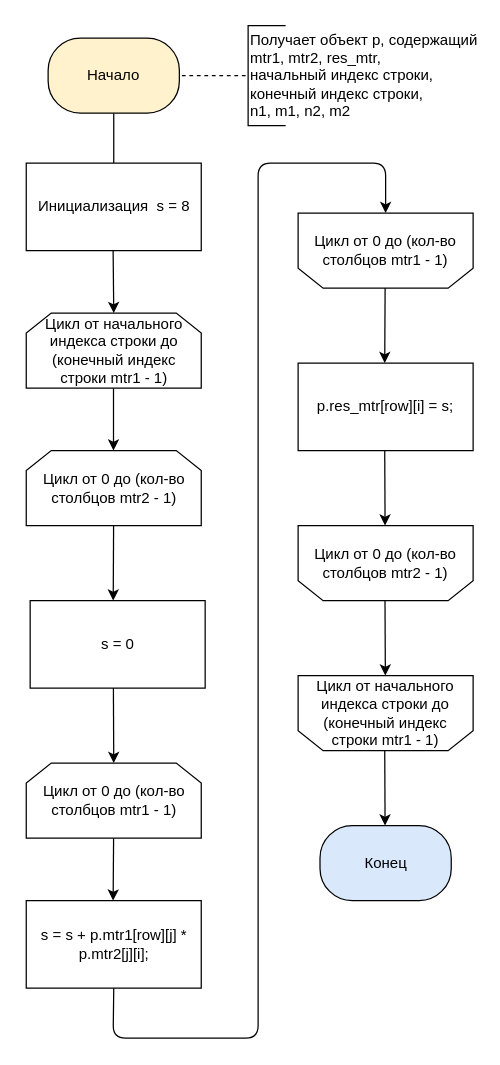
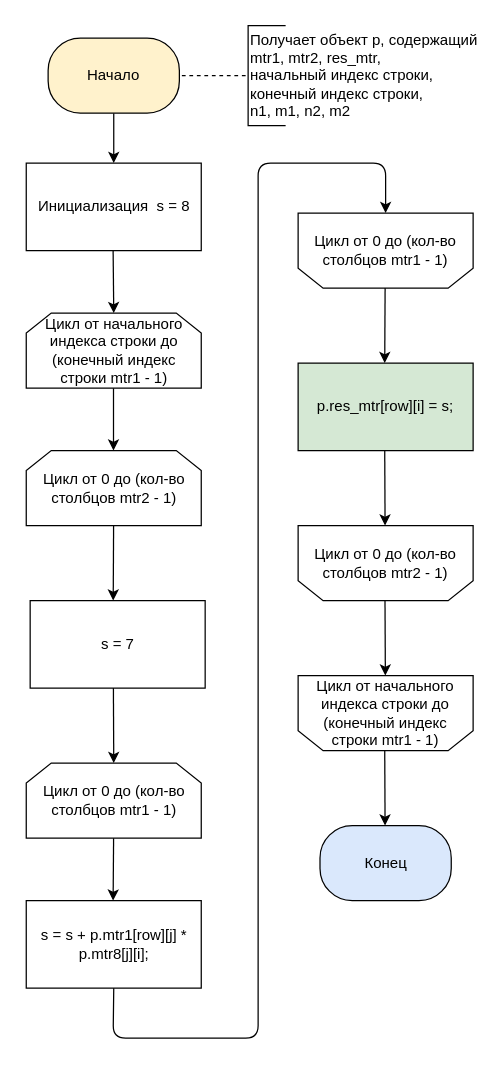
- <mxCell id="2" value="" style="endArrow=none;html=1;entryX=0.5;entryY=0;entryDx=0;entryDy=0;" parent="1" target="3" edge="1" source="8"><mxGeometry width="50" height="50" relative="1" as="geometry"><mxPoint x="90" y="100" as="sourcePoint" /><mxPoint x="90" y="130" as="targetPoint" /></mxGeometry></mxCell>
+ <mxCell id="2" value="" style="endArrow=classic;html=1;entryX=0.5;entryY=0;entryDx=0;entryDy=0;" parent="1" target="3" edge="1" source="8"><mxGeometry width="50" height="50" relative="1" as="geometry"><mxPoint x="90" y="100" as="sourcePoint" /><mxPoint x="90" y="130" as="targetPoint" /></mxGeometry></mxCell>
- <mxCell id="20" value="p.res_mtr[row][i] = s;" style="rounded=0;whiteSpace=wrap;html=1;" vertex="1" parent="1"><mxGeometry x="238" y="290" width="140" height="70" as="geometry" /></mxCell>
+ <mxCell id="20" value="p.res_mtr[row][i] = s;" style="rounded=0;whiteSpace=wrap;html=1;fillColor=#d5e8d4;" vertex="1" parent="1"><mxGeometry x="238" y="290" width="140" height="70" as="geometry" /></mxCell>
- <mxCell id="11" value="s = 0" style="rounded=0;whiteSpace=wrap;html=1;" vertex="1" parent="1"><mxGeometry x="23.63" y="480" width="140" height="70" as="geometry" /></mxCell>
+ <mxCell id="11" value="s = 7" style="rounded=0;whiteSpace=wrap;html=1;" vertex="1" parent="1"><mxGeometry x="23.63" y="480" width="140" height="70" as="geometry" /></mxCell>
- <mxCell id="19" value="s = s + p.mtr1[row][j] * p.mtr2[j][i];" style="rounded=0;whiteSpace=wrap;html=1;" vertex="1" parent="1"><mxGeometry x="20.5" y="720" width="140" height="70" as="geometry" /></mxCell>
+ <mxCell id="19" value="s = s + p.mtr1[row][j] * p.mtr8[j][i];" style="rounded=0;whiteSpace=wrap;html=1;" vertex="1" parent="1"><mxGeometry x="20.5" y="720" width="140" height="70" as="geometry" /></mxCell>
